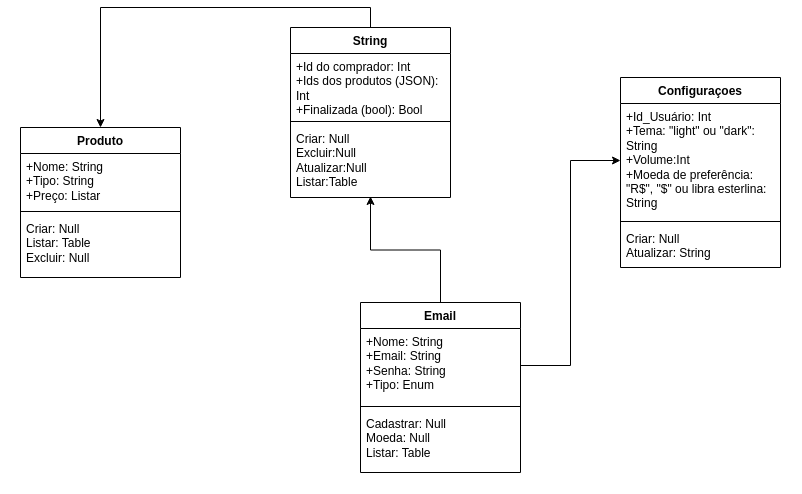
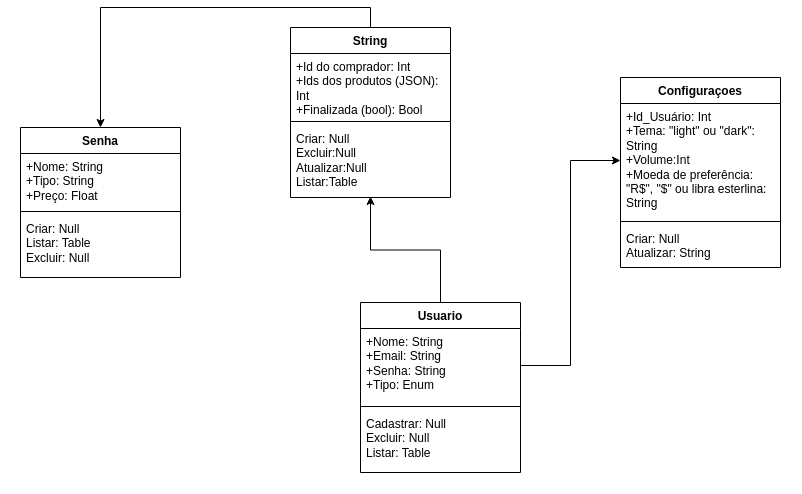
- <mxCell id="2" value="Produto" style="swimlane;fontStyle=1;align=center;verticalAlign=top;childLayout=stackLayout;horizontal=1;startSize=26;horizontalStack=0;resizeParent=1;resizeParentMax=0;resizeLast=0;collapsible=1;marginBottom=0;whiteSpace=wrap;html=1;" vertex="1" parent="1"><mxGeometry x="20" y="120" width="160" height="150" as="geometry" /></mxCell>
+ <mxCell id="2" value="Senha" style="swimlane;fontStyle=1;align=center;verticalAlign=top;childLayout=stackLayout;horizontal=1;startSize=26;horizontalStack=0;resizeParent=1;resizeParentMax=0;resizeLast=0;collapsible=1;marginBottom=0;whiteSpace=wrap;html=1;" vertex="1" parent="1"><mxGeometry x="20" y="120" width="160" height="150" as="geometry" /></mxCell>
- <mxCell id="3" value="&lt;div&gt;+Nome: String&lt;/div&gt;&lt;div&gt;+Tipo: String&lt;/div&gt;&lt;div&gt;+Preço: Listar&lt;/div&gt;&lt;div&gt;&lt;br&gt;&lt;/div&gt;" style="text;strokeColor=none;fillColor=none;align=left;verticalAlign=top;spacingLeft=4;spacingRight=4;overflow=hidden;rotatable=0;points=[[0,0.5],[1,0.5]];portConstraint=eastwest;whiteSpace=wrap;html=1;" vertex="1" parent="2"><mxGeometry y="26" width="160" height="54" as="geometry" /></mxCell>
+ <mxCell id="3" value="&lt;div&gt;+Nome: String&lt;/div&gt;&lt;div&gt;+Tipo: String&lt;/div&gt;&lt;div&gt;+Preço: Float&lt;/div&gt;&lt;div&gt;&lt;br&gt;&lt;/div&gt;" style="text;strokeColor=none;fillColor=none;align=left;verticalAlign=top;spacingLeft=4;spacingRight=4;overflow=hidden;rotatable=0;points=[[0,0.5],[1,0.5]];portConstraint=eastwest;whiteSpace=wrap;html=1;" vertex="1" parent="2"><mxGeometry y="26" width="160" height="54" as="geometry" /></mxCell>
- <mxCell id="7" value="Email" style="swimlane;fontStyle=1;align=center;verticalAlign=top;childLayout=stackLayout;horizontal=1;startSize=26;horizontalStack=0;resizeParent=1;resizeParentMax=0;resizeLast=0;collapsible=1;marginBottom=0;whiteSpace=wrap;html=1;" vertex="1" parent="1"><mxGeometry x="360" y="295" width="160" height="170" as="geometry" /></mxCell>
+ <mxCell id="7" value="Usuario" style="swimlane;fontStyle=1;align=center;verticalAlign=top;childLayout=stackLayout;horizontal=1;startSize=26;horizontalStack=0;resizeParent=1;resizeParentMax=0;resizeLast=0;collapsible=1;marginBottom=0;whiteSpace=wrap;html=1;" vertex="1" parent="1"><mxGeometry x="360" y="295" width="160" height="170" as="geometry" /></mxCell>
- <mxCell id="10" value="Cadastrar: Null&lt;div&gt;Moeda: Null&lt;/div&gt;&lt;div&gt;Listar: Table&lt;/div&gt;" style="text;strokeColor=none;fillColor=none;align=left;verticalAlign=top;spacingLeft=4;spacingRight=4;overflow=hidden;rotatable=0;points=[[0,0.5],[1,0.5]];portConstraint=eastwest;whiteSpace=wrap;html=1;" vertex="1" parent="7"><mxGeometry y="108" width="160" height="62" as="geometry" /></mxCell>
+ <mxCell id="10" value="Cadastrar: Null&lt;div&gt;Excluir: Null&lt;/div&gt;&lt;div&gt;Listar: Table&lt;/div&gt;" style="text;strokeColor=none;fillColor=none;align=left;verticalAlign=top;spacingLeft=4;spacingRight=4;overflow=hidden;rotatable=0;points=[[0,0.5],[1,0.5]];portConstraint=eastwest;whiteSpace=wrap;html=1;" vertex="1" parent="7"><mxGeometry y="108" width="160" height="62" as="geometry" /></mxCell>
